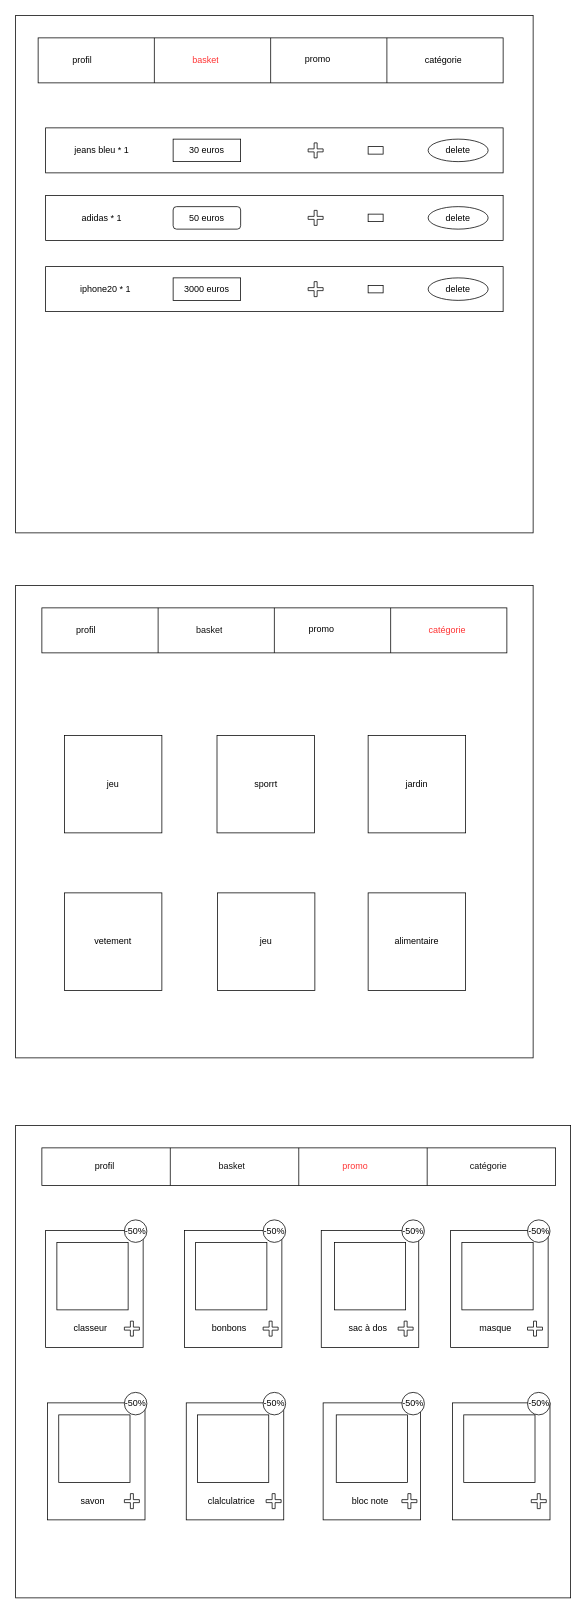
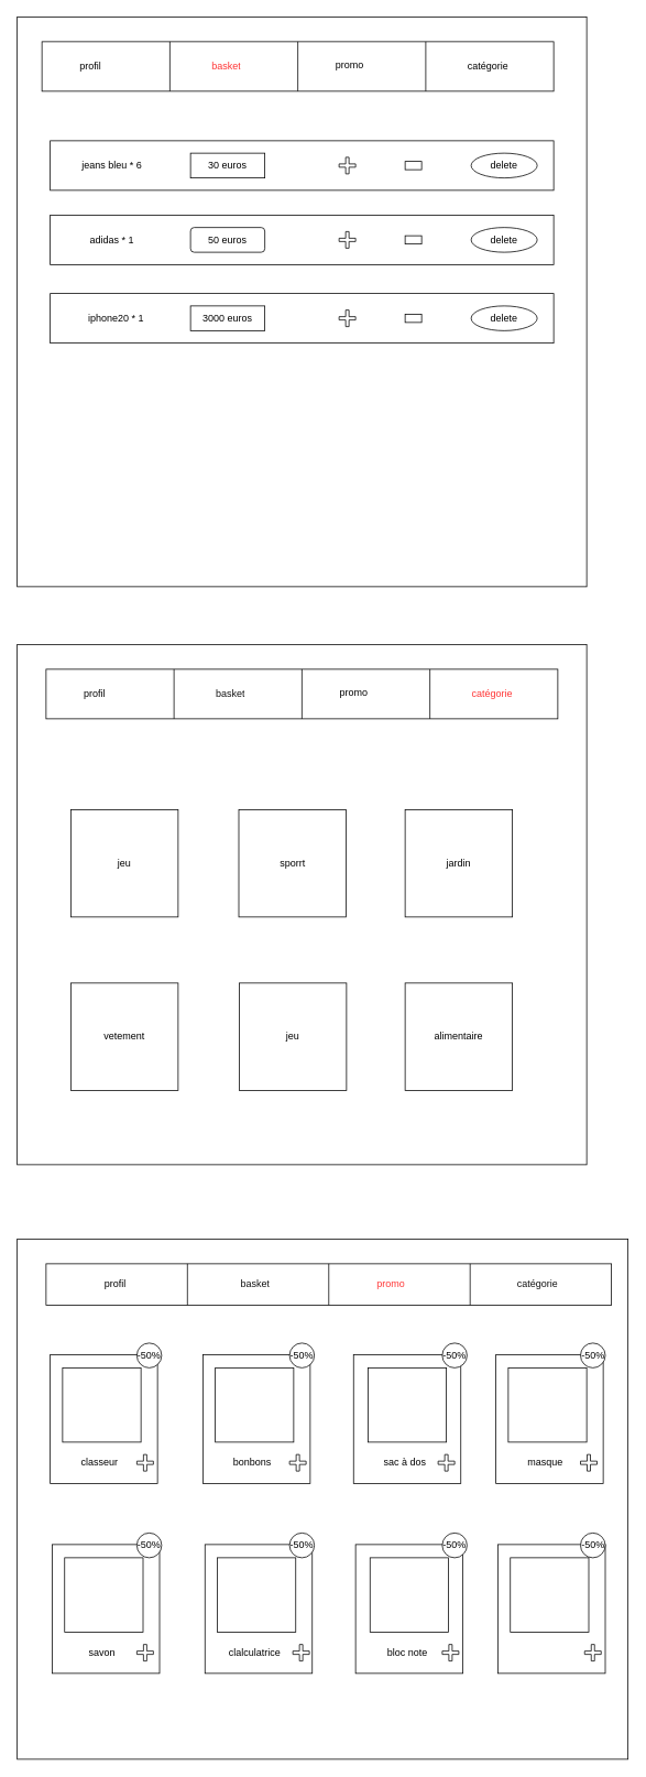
- <mxCell id="12" value="jeans bleu * 1" style="text;html=1;strokeColor=none;fillColor=none;align=center;verticalAlign=middle;whiteSpace=wrap;rounded=0;" vertex="1" parent="1"><mxGeometry x="95" y="182.5" width="80" height="35" as="geometry" /></mxCell>
+ <mxCell id="12" value="jeans bleu * 6" style="text;html=1;strokeColor=none;fillColor=none;align=center;verticalAlign=middle;whiteSpace=wrap;rounded=0;" vertex="1" parent="1"><mxGeometry x="95" y="182.5" width="80" height="35" as="geometry" /></mxCell>
